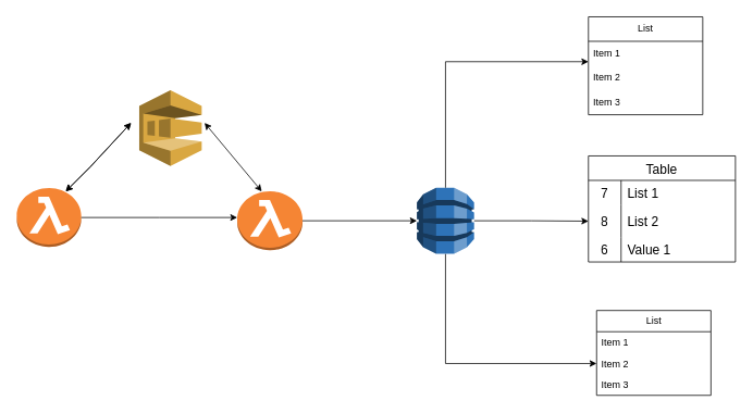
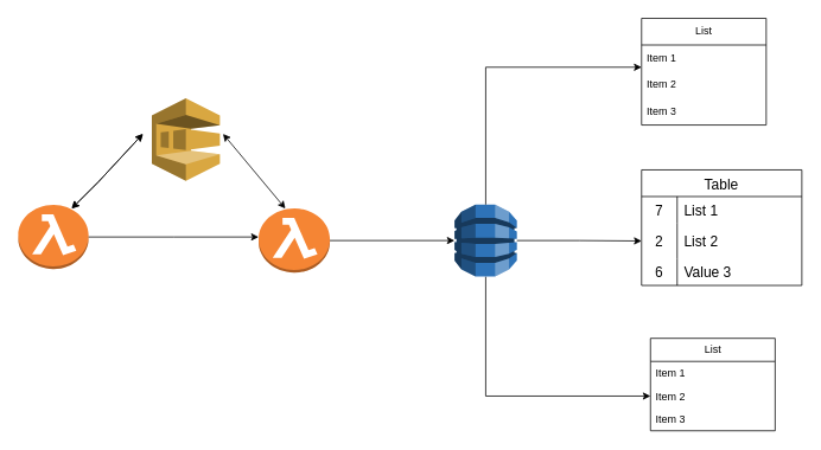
- <mxCell id="17" value="8" style="shape=partialRectangle;html=1;whiteSpace=wrap;connectable=0;fillColor=none;top=0;left=0;bottom=0;right=0;overflow=hidden;strokeColor=inherit;fontSize=16;" vertex="1" parent="16"><mxGeometry width="40" height="40" as="geometry"><mxRectangle width="40" height="40" as="alternateBounds" /></mxGeometry></mxCell>
+ <mxCell id="17" value="2" style="shape=partialRectangle;html=1;whiteSpace=wrap;connectable=0;fillColor=none;top=0;left=0;bottom=0;right=0;overflow=hidden;strokeColor=inherit;fontSize=16;" vertex="1" parent="16"><mxGeometry width="40" height="40" as="geometry"><mxRectangle width="40" height="40" as="alternateBounds" /></mxGeometry></mxCell>
- <mxCell id="21" value="Value 1" style="shape=partialRectangle;html=1;whiteSpace=wrap;connectable=0;fillColor=none;top=0;left=0;bottom=0;right=0;align=left;spacingLeft=6;overflow=hidden;strokeColor=inherit;fontSize=16;" vertex="1" parent="19"><mxGeometry x="40" width="140" height="30" as="geometry"><mxRectangle width="140" height="30" as="alternateBounds" /></mxGeometry></mxCell>
+ <mxCell id="21" value="Value 3" style="shape=partialRectangle;html=1;whiteSpace=wrap;connectable=0;fillColor=none;top=0;left=0;bottom=0;right=0;align=left;spacingLeft=6;overflow=hidden;strokeColor=inherit;fontSize=16;" vertex="1" parent="19"><mxGeometry x="40" width="140" height="30" as="geometry"><mxRectangle width="140" height="30" as="alternateBounds" /></mxGeometry></mxCell>
